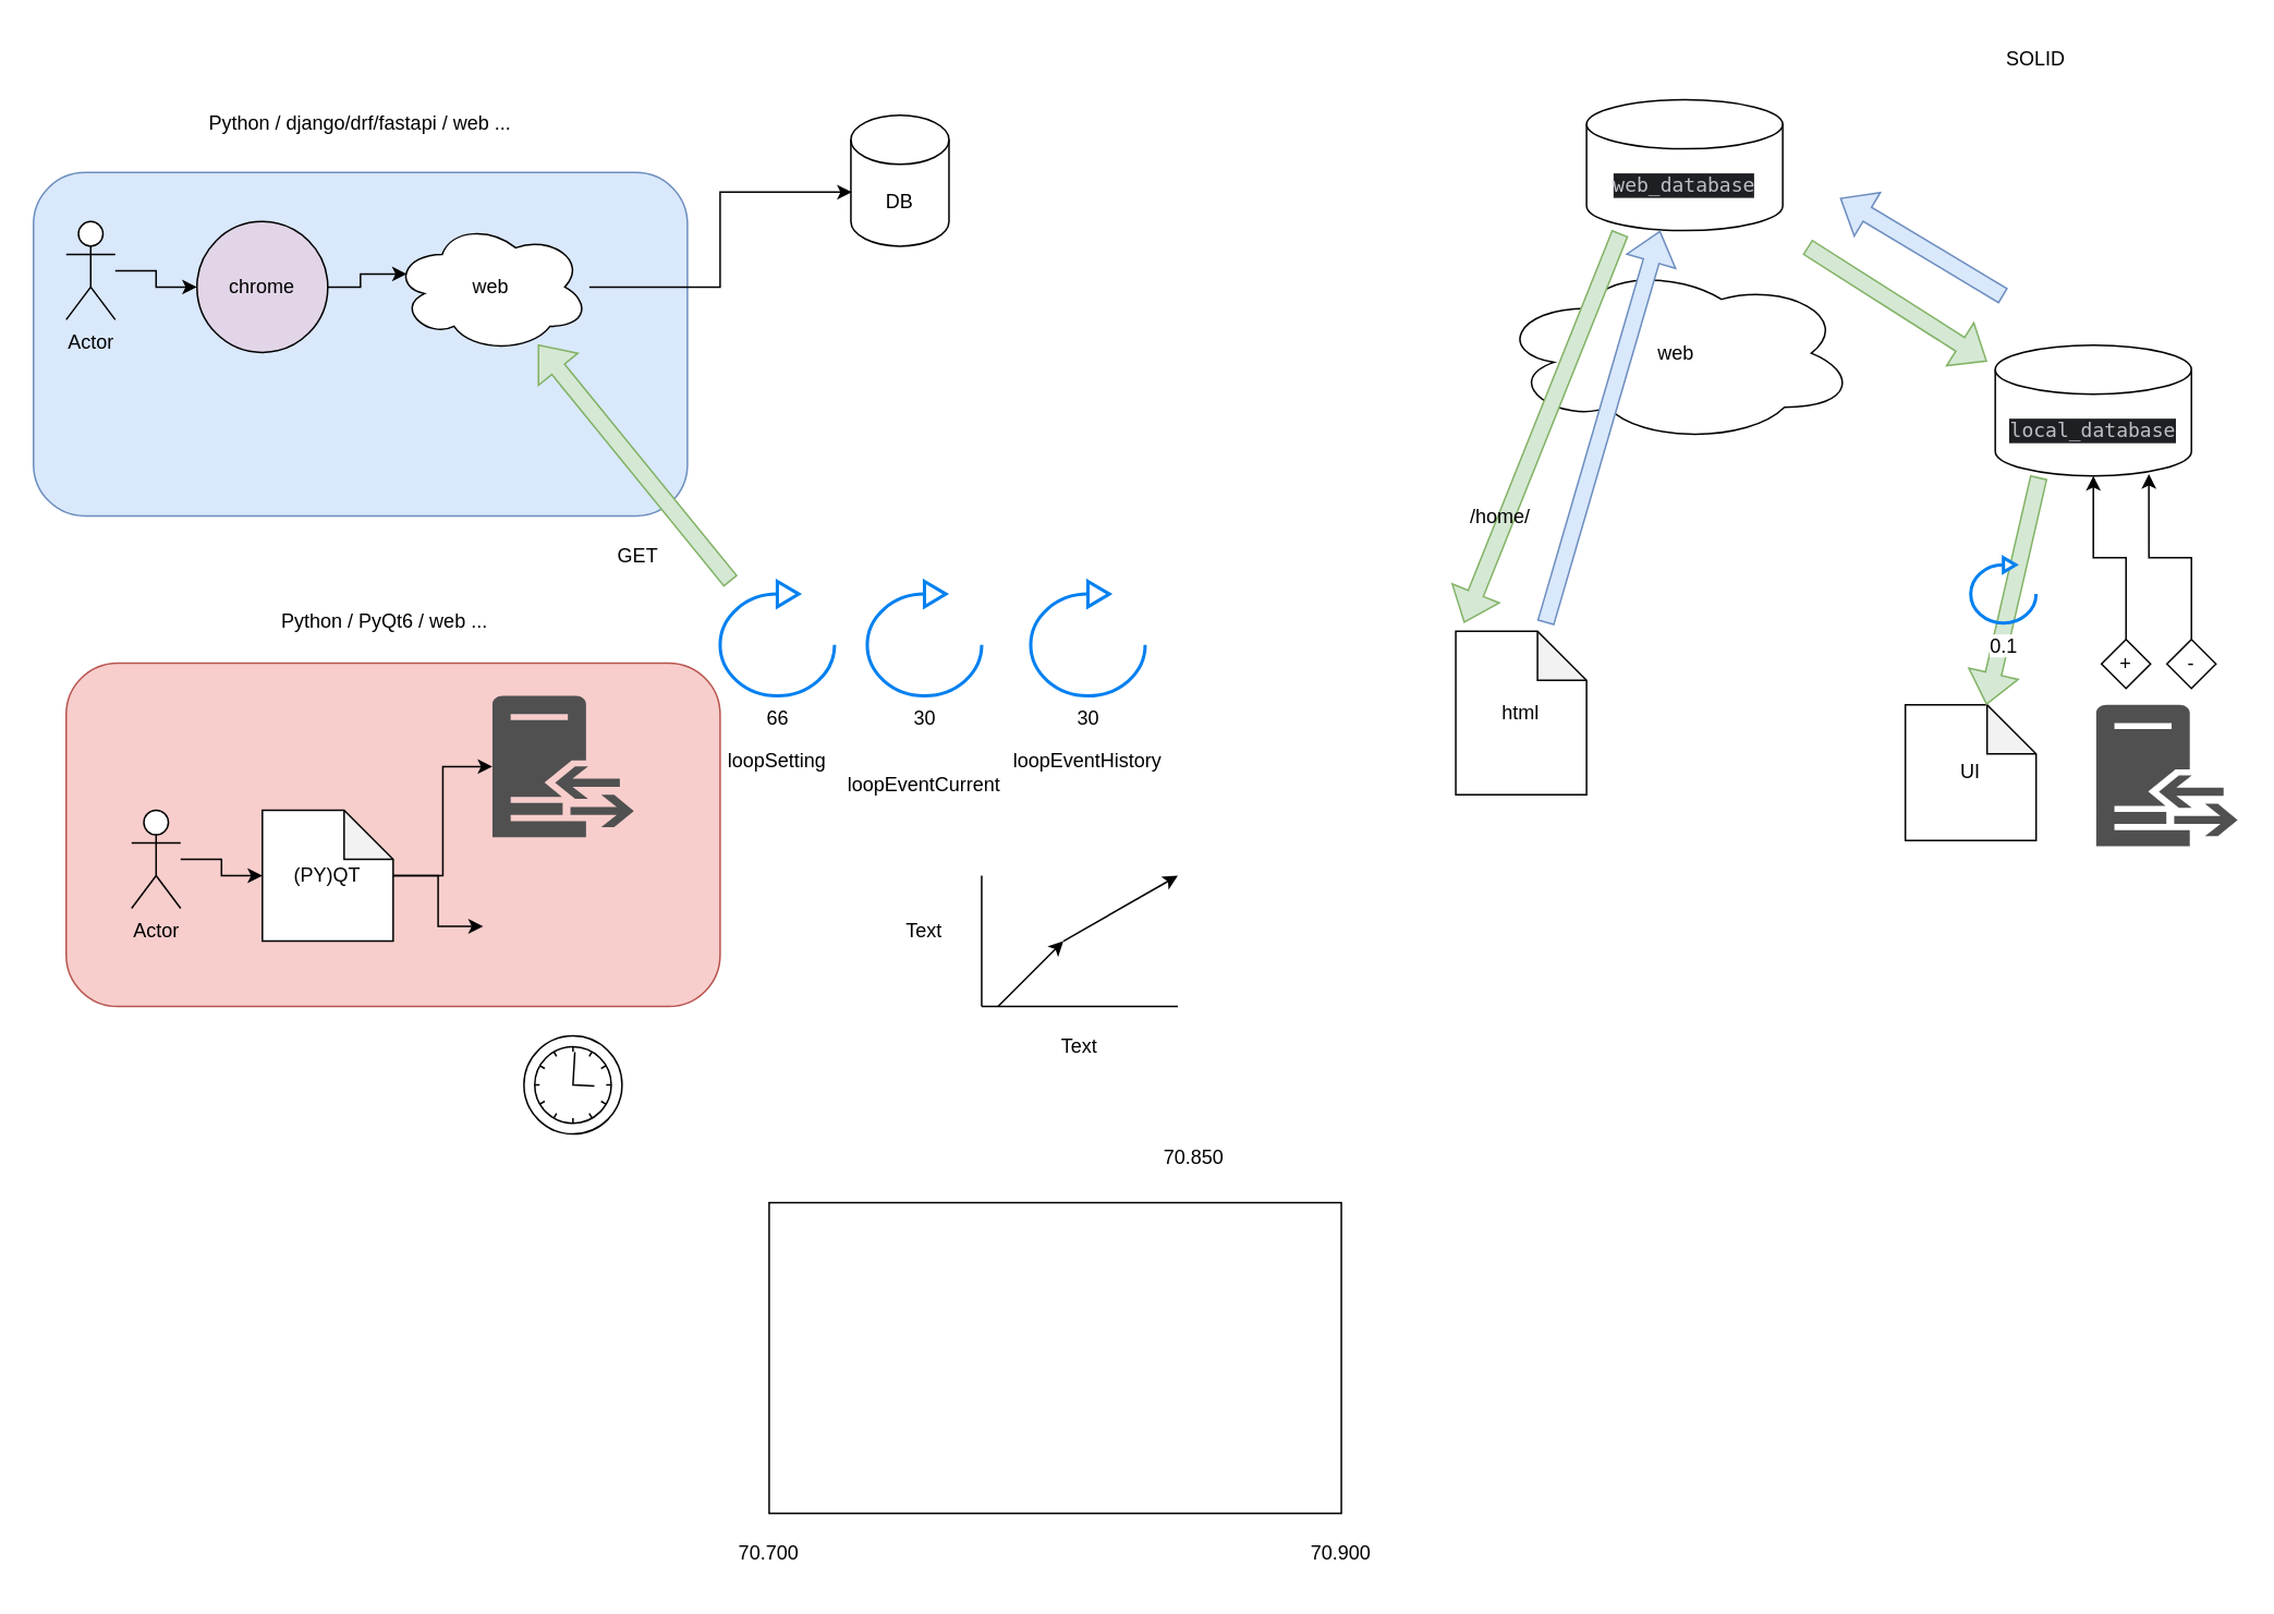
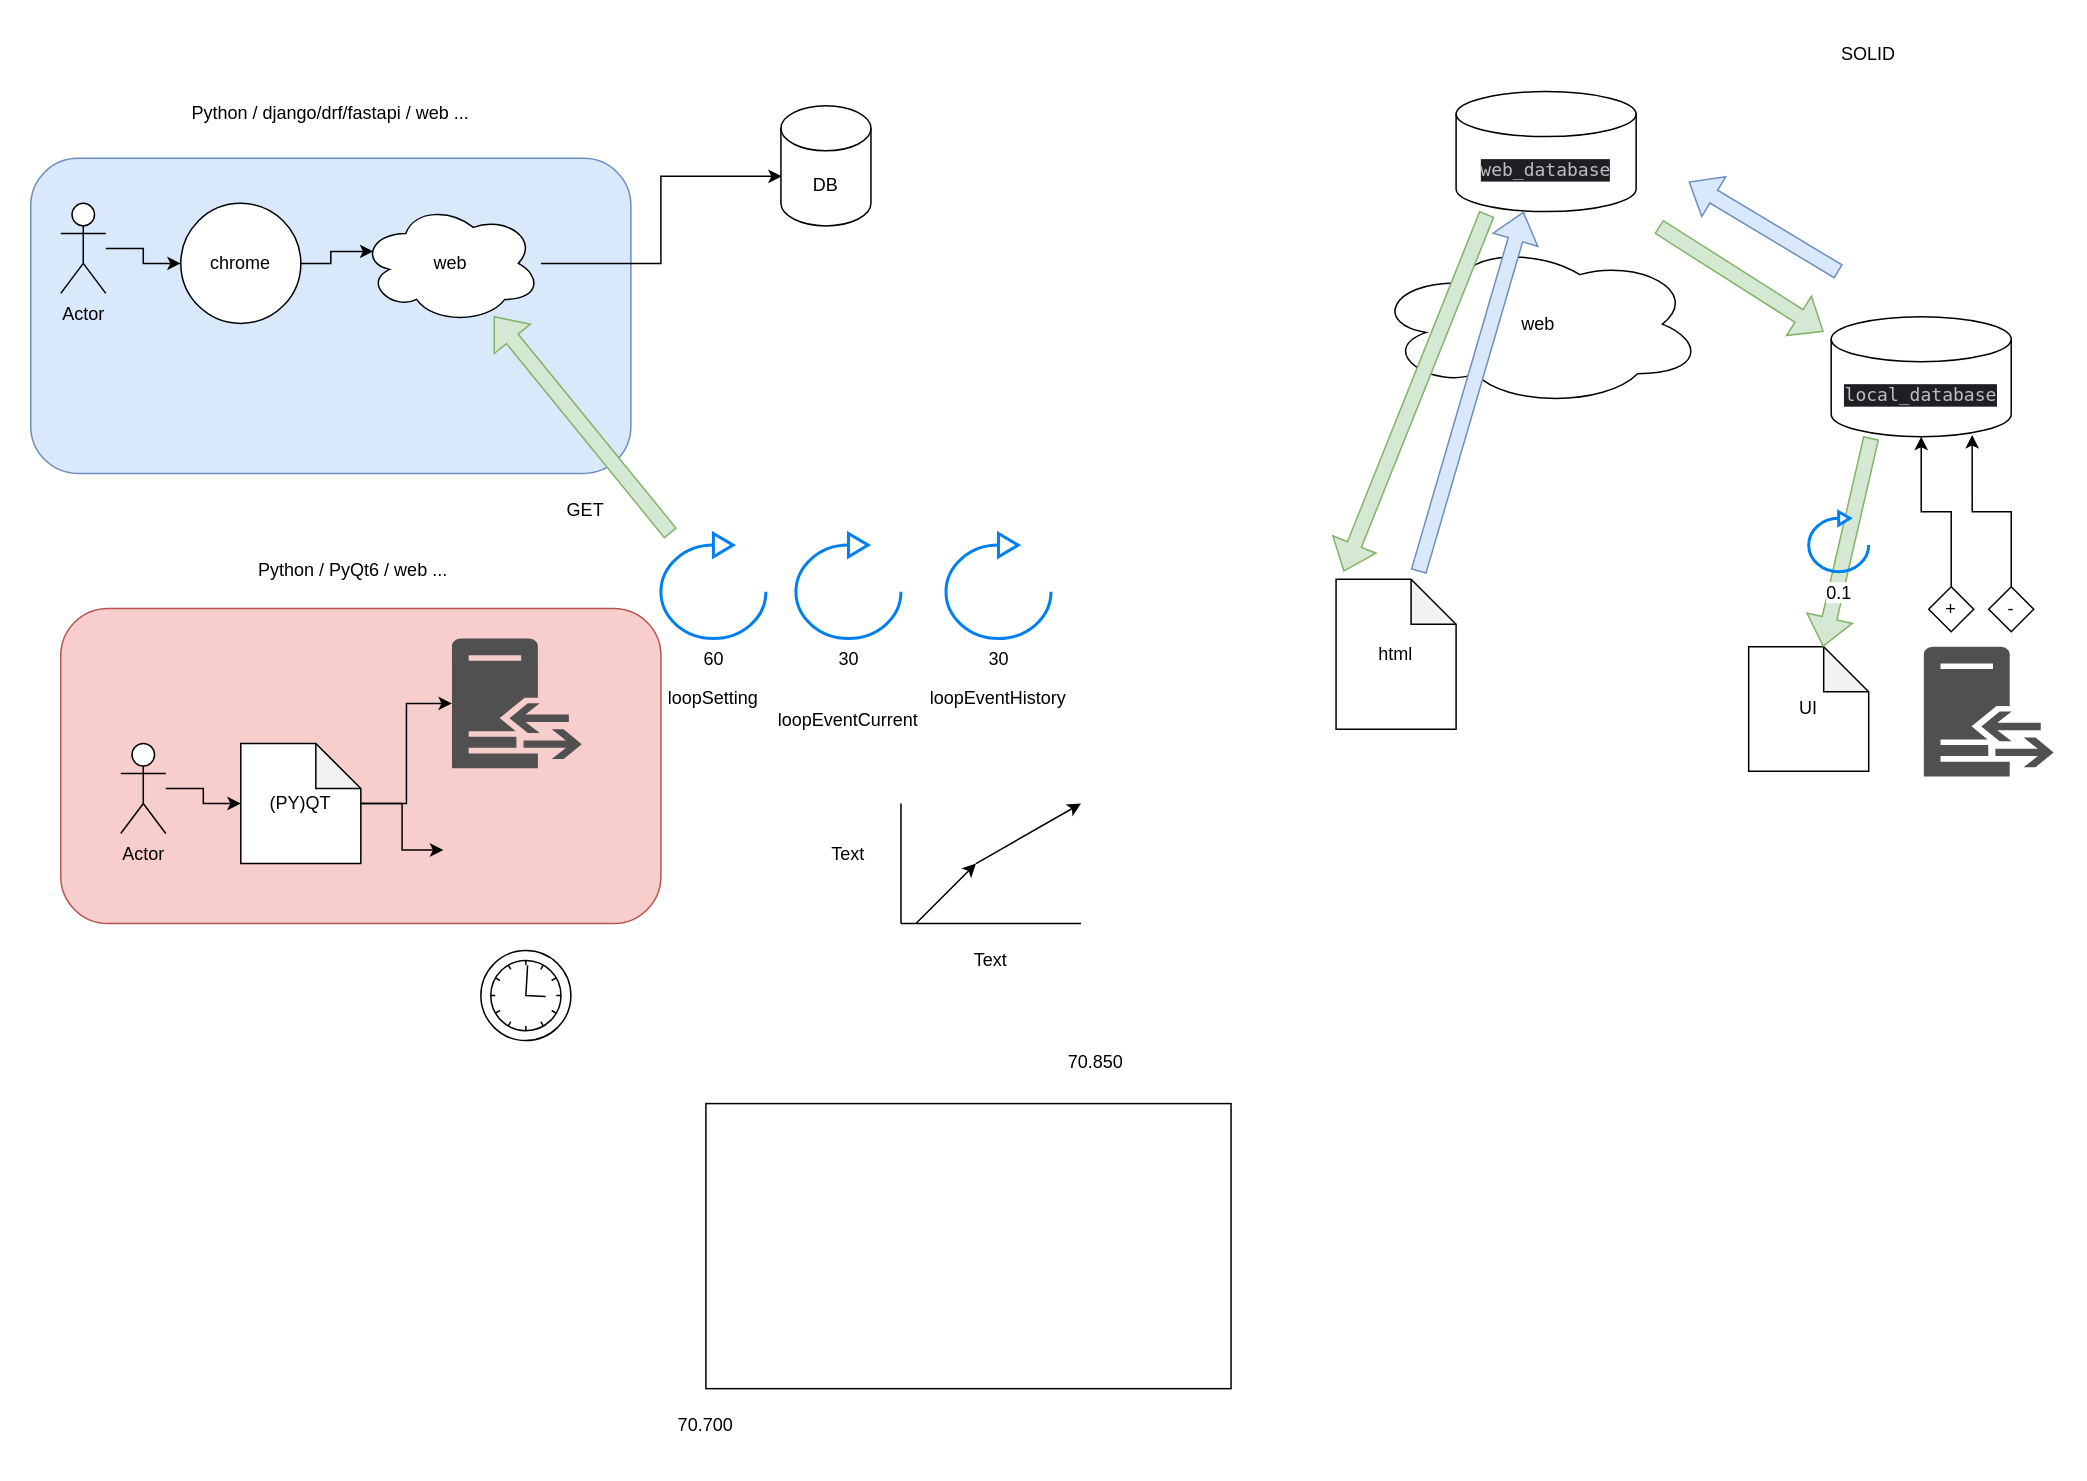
- <mxCell id="15" value="chrome" style="ellipse;whiteSpace=wrap;html=1;aspect=fixed;fillColor=#e1d5e7;" parent="1" vertex="1"><mxGeometry x="120" y="135" width="80" height="80" as="geometry" /></mxCell>
+ <mxCell id="15" value="chrome" style="ellipse;whiteSpace=wrap;html=1;aspect=fixed;" parent="1" vertex="1"><mxGeometry x="120" y="135" width="80" height="80" as="geometry" /></mxCell>
- <mxCell id="56" value="/home/" style="text;html=1;strokeColor=none;fillColor=none;align=center;verticalAlign=middle;whiteSpace=wrap;rounded=0;" parent="1" vertex="1"><mxGeometry x="880" y="305.5" width="75" height="20" as="geometry" /></mxCell>
- <mxCell id="21" value="66" style="html=1;verticalLabelPosition=bottom;align=center;labelBackgroundColor=#ffffff;verticalAlign=top;strokeWidth=2;strokeColor=#0080F0;shadow=0;dashed=0;shape=mxgraph.ios7.icons.reload;" parent="1" vertex="1"><mxGeometry x="440" y="355" width="70" height="70" as="geometry" /></mxCell>
+ <mxCell id="21" value="60" style="html=1;verticalLabelPosition=bottom;align=center;labelBackgroundColor=#ffffff;verticalAlign=top;strokeWidth=2;strokeColor=#0080F0;shadow=0;dashed=0;shape=mxgraph.ios7.icons.reload;" parent="1" vertex="1"><mxGeometry x="440" y="355" width="70" height="70" as="geometry" /></mxCell>
- <mxCell id="46" value="70.900" style="text;html=1;strokeColor=none;fillColor=none;align=center;verticalAlign=middle;whiteSpace=wrap;rounded=0;" parent="1" vertex="1"><mxGeometry x="790" y="935" width="60" height="30" as="geometry" /></mxCell>
